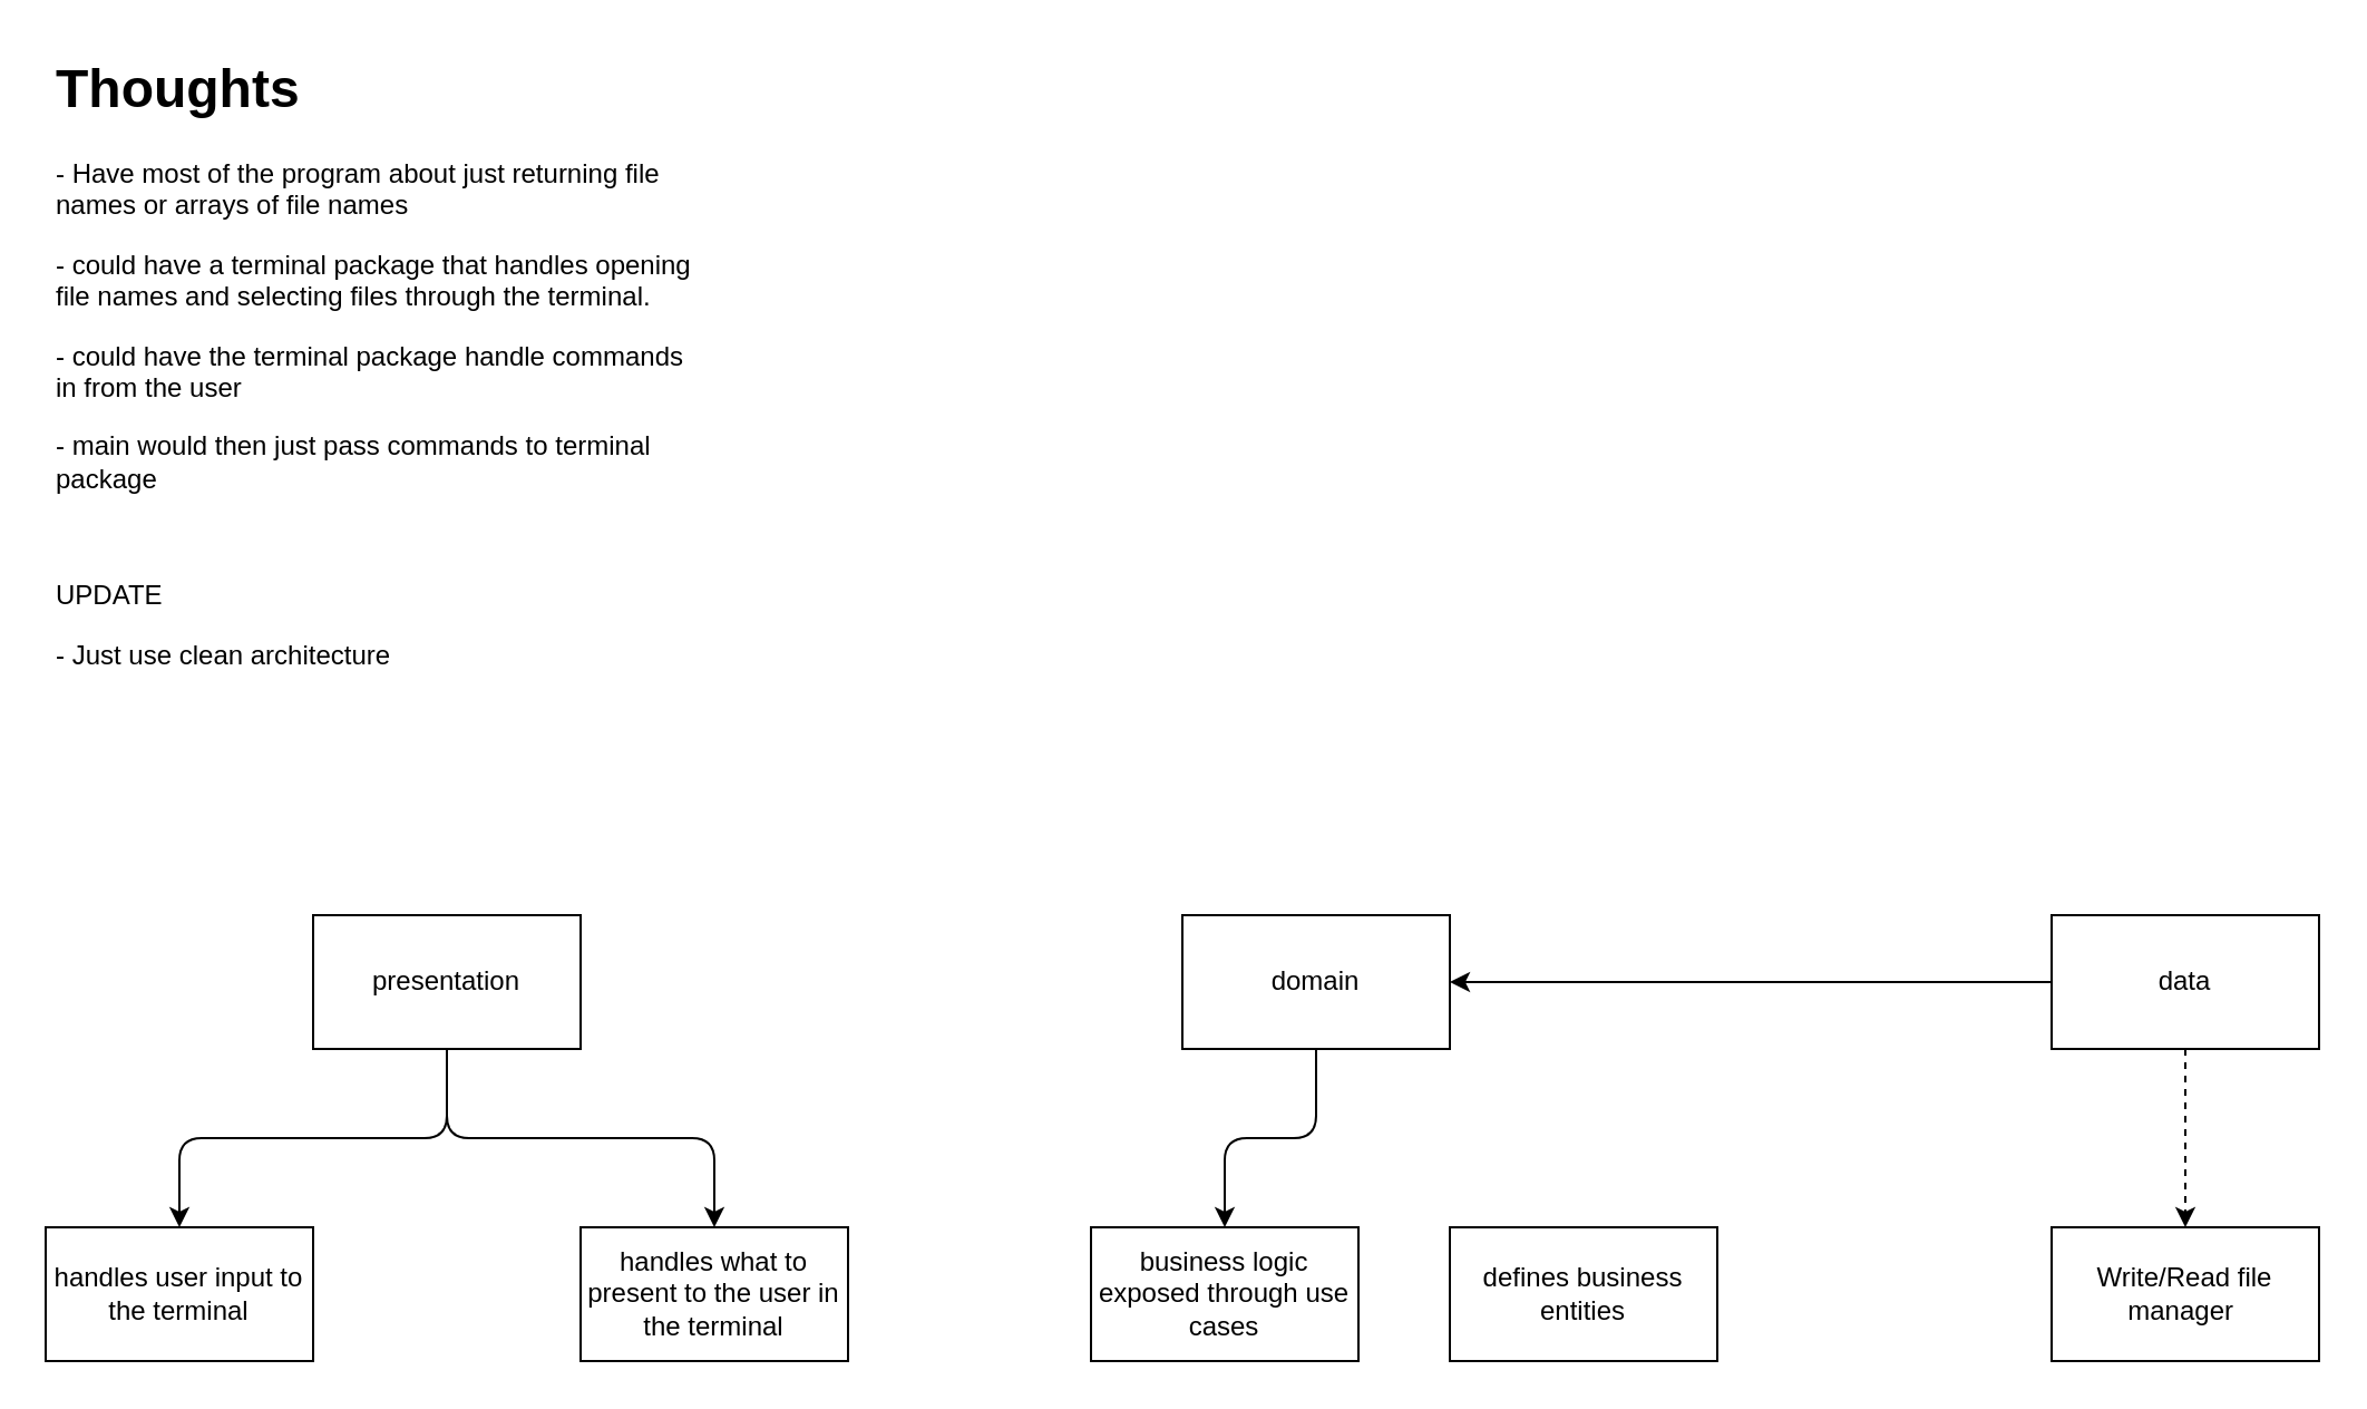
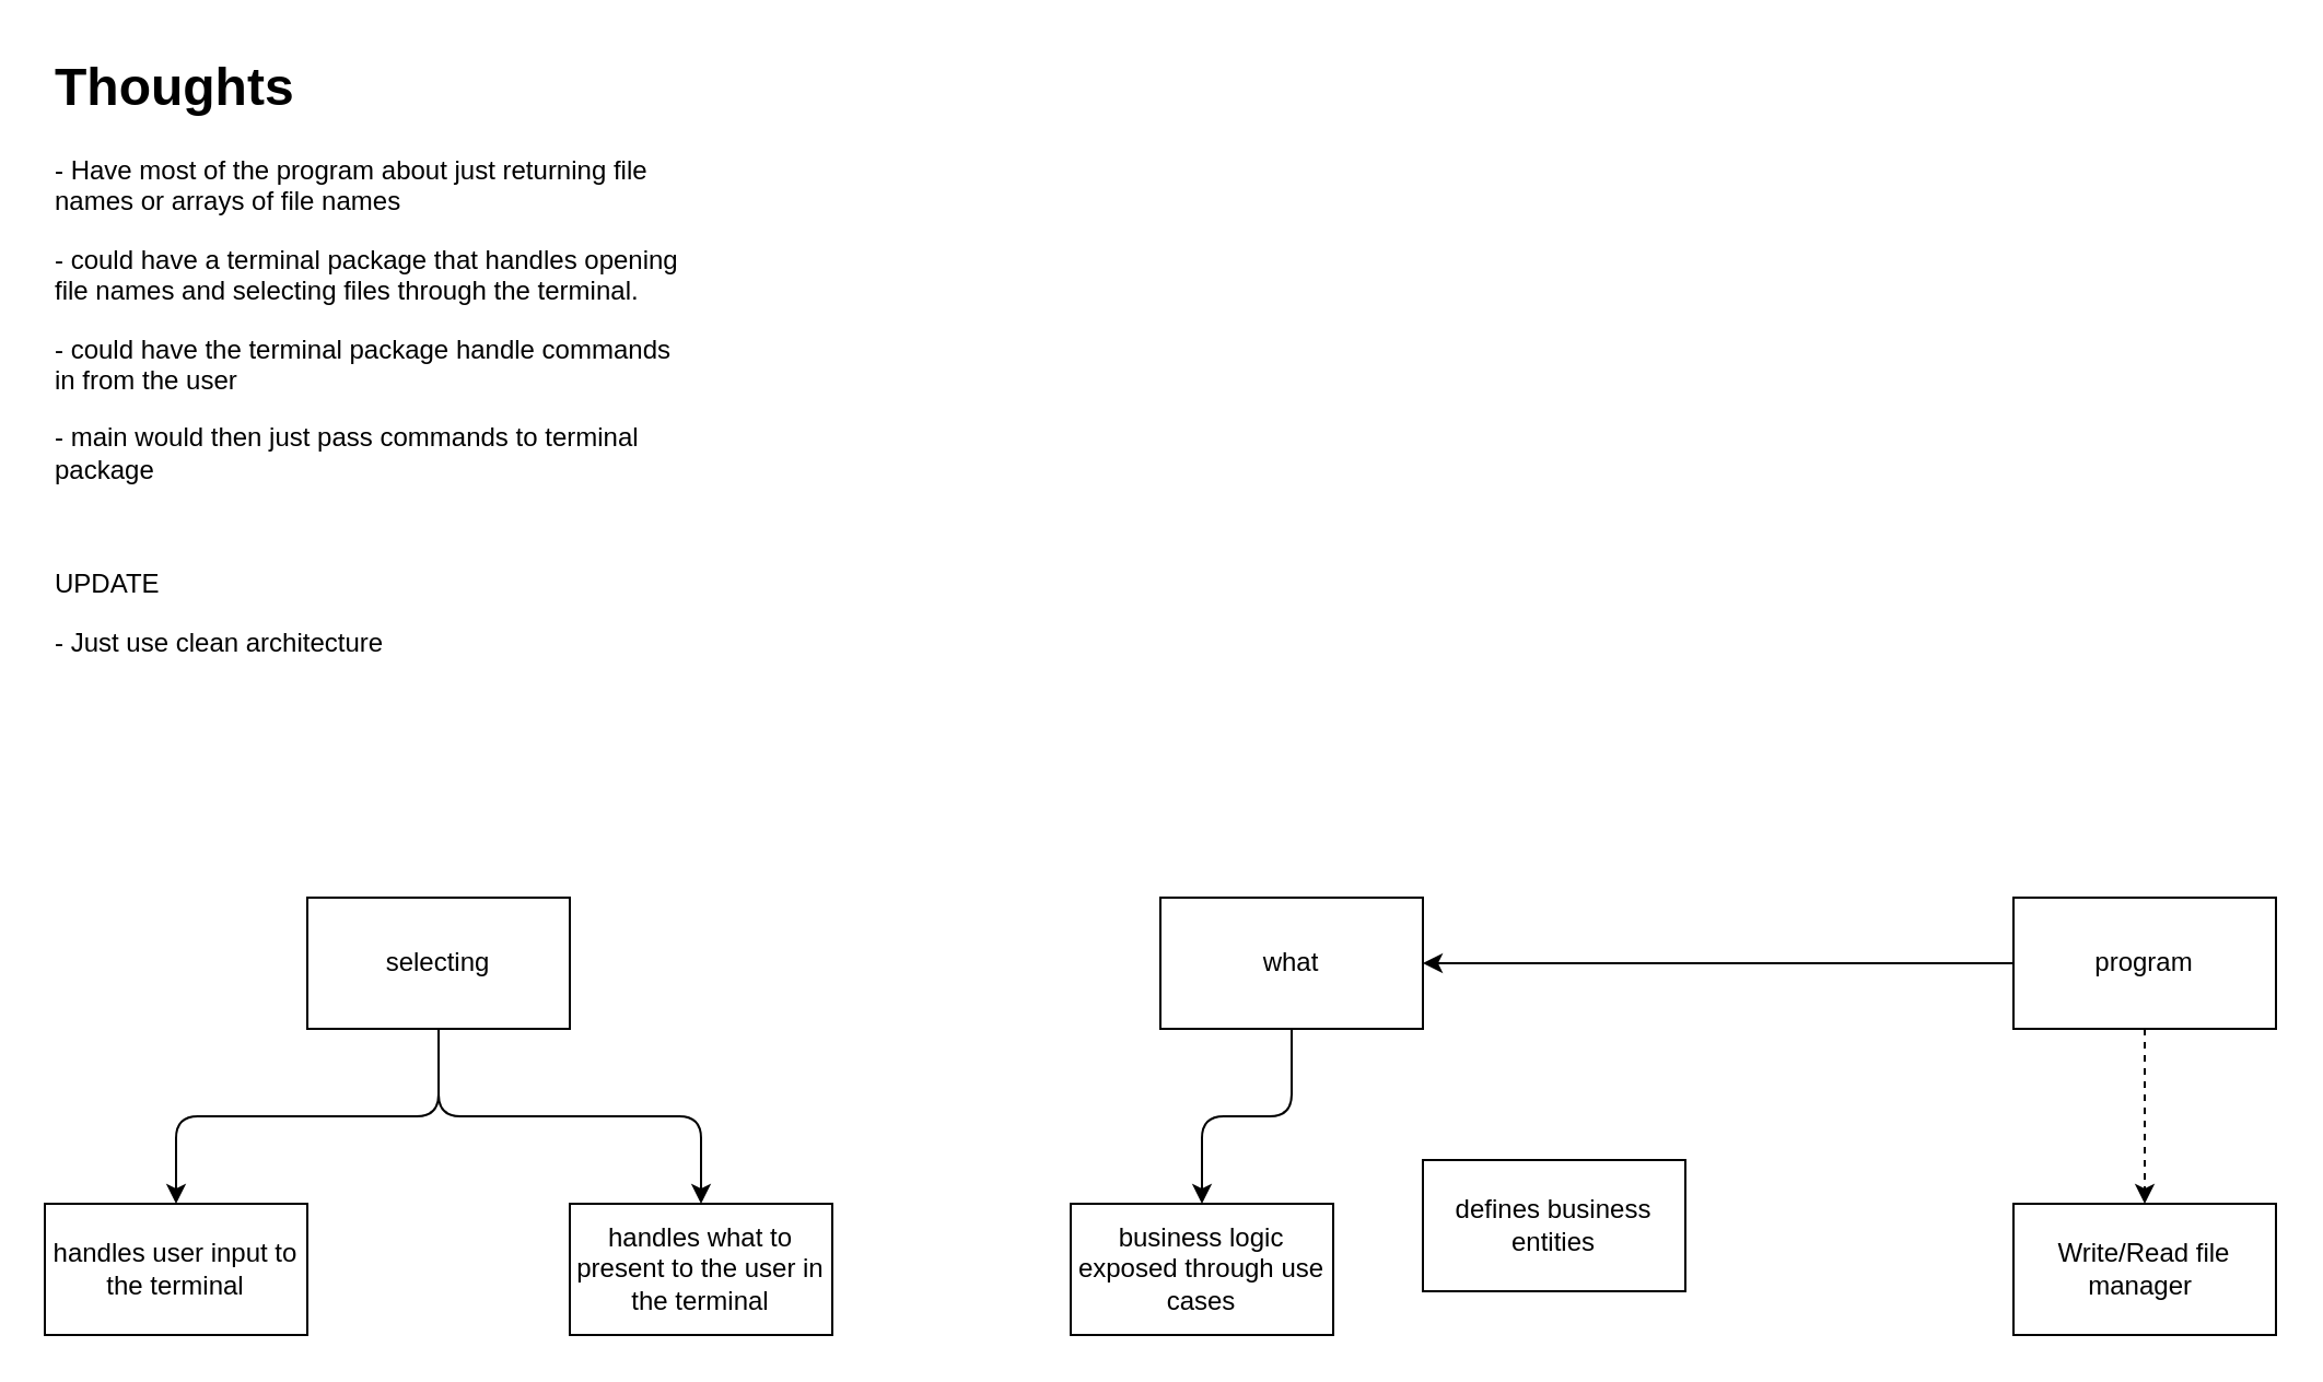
- <mxCell id="11" value="presentation" style="whiteSpace=wrap;html=1;" vertex="1" parent="1"><mxGeometry x="140" y="410" width="120" height="60" as="geometry" /></mxCell>
+ <mxCell id="11" value="selecting" style="whiteSpace=wrap;html=1;" vertex="1" parent="1"><mxGeometry x="140" y="410" width="120" height="60" as="geometry" /></mxCell>
- <mxCell id="5" value="domain" style="whiteSpace=wrap;html=1;" vertex="1" parent="1"><mxGeometry x="530" y="410" width="120" height="60" as="geometry" /></mxCell>
+ <mxCell id="5" value="what" style="whiteSpace=wrap;html=1;" vertex="1" parent="1"><mxGeometry x="530" y="410" width="120" height="60" as="geometry" /></mxCell>
- <mxCell id="8" value="data" style="whiteSpace=wrap;html=1;" vertex="1" parent="1"><mxGeometry x="920" y="410" width="120" height="60" as="geometry" /></mxCell>
+ <mxCell id="8" value="program" style="whiteSpace=wrap;html=1;" vertex="1" parent="1"><mxGeometry x="920" y="410" width="120" height="60" as="geometry" /></mxCell>
- <mxCell id="15" value="defines business entities" style="whiteSpace=wrap;html=1;" vertex="1" parent="1"><mxGeometry x="650" y="550" width="120" height="60" as="geometry" /></mxCell>
+ <mxCell id="15" value="defines business entities" style="whiteSpace=wrap;html=1;" vertex="1" parent="1"><mxGeometry x="650" y="530" width="120" height="60" as="geometry" /></mxCell>
